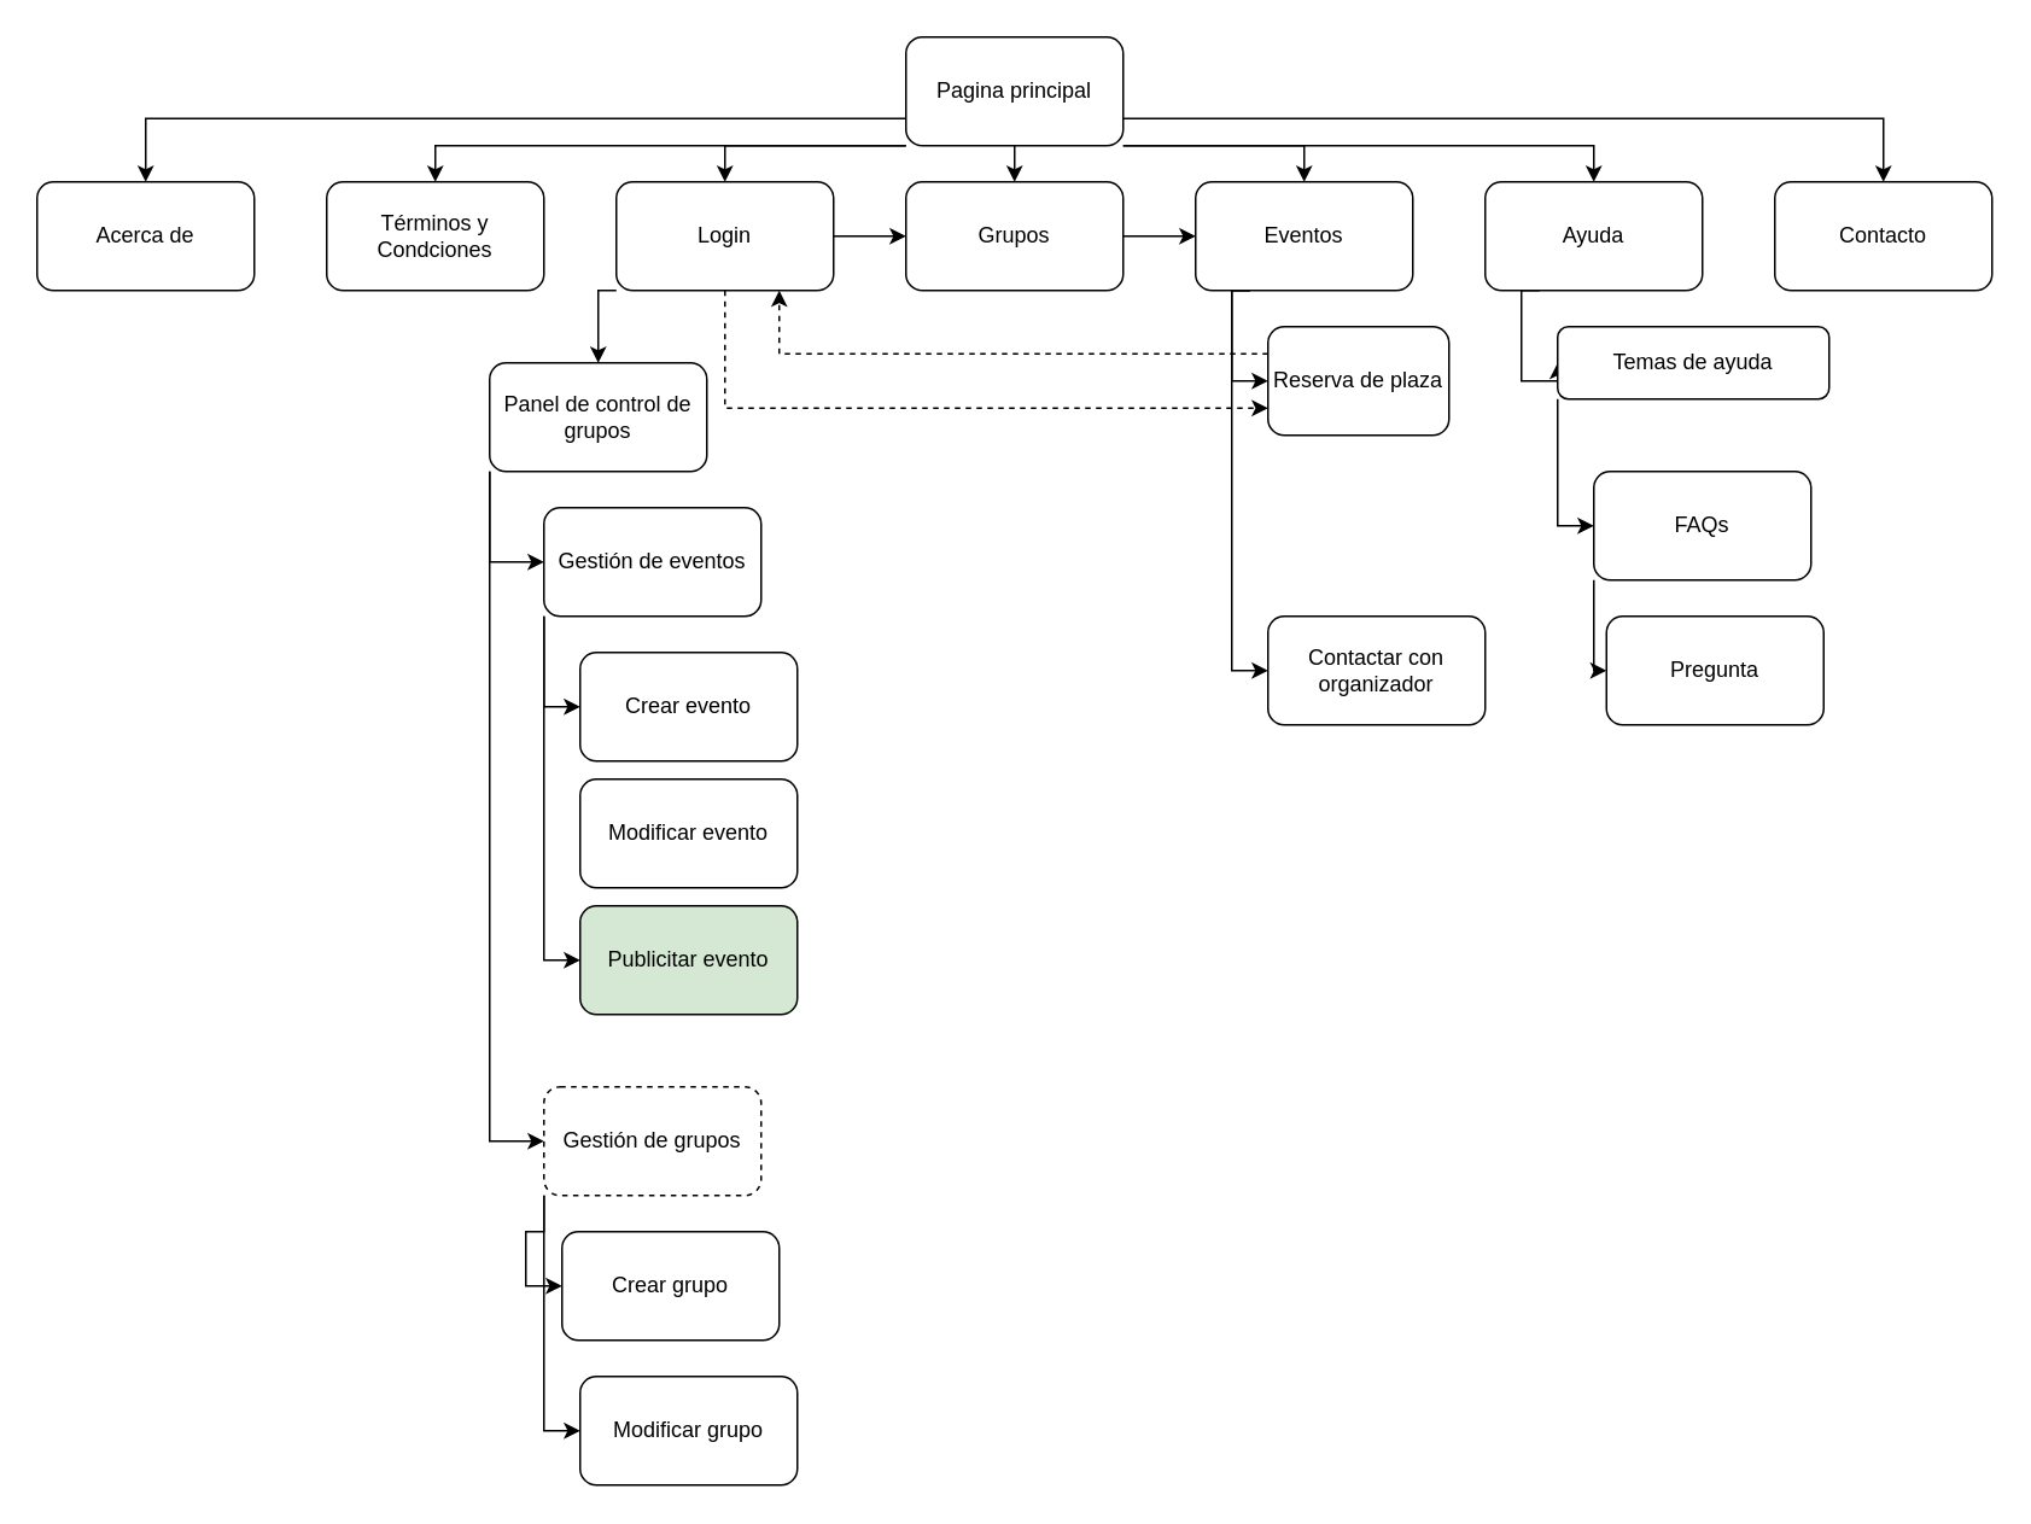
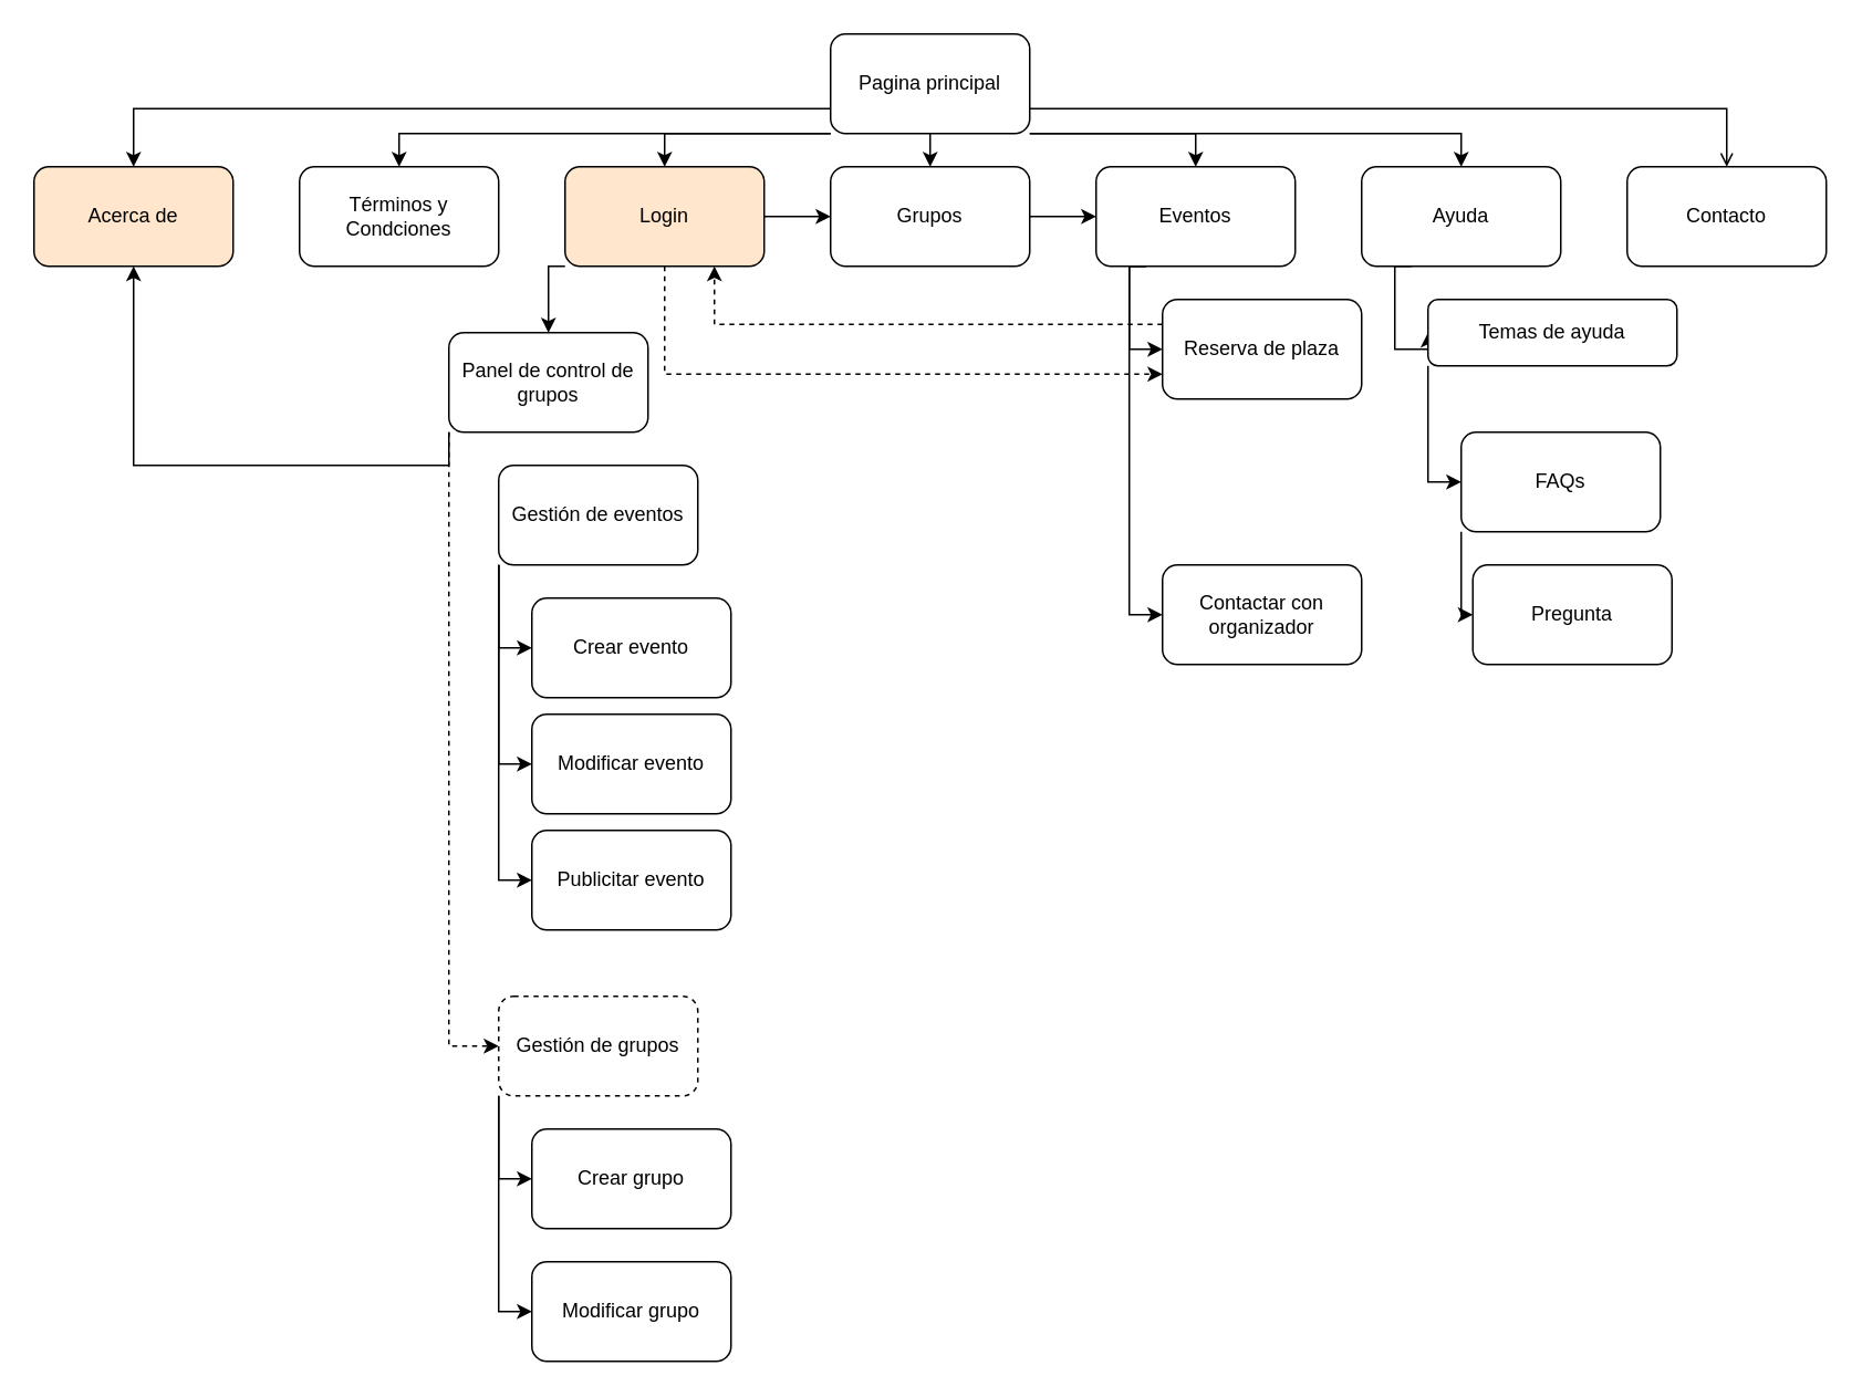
- <mxCell id="6" style="edgeStyle=orthogonalEdgeStyle;rounded=0;orthogonalLoop=1;jettySize=auto;html=1;exitX=1;exitY=0.75;exitDx=0;exitDy=0;" edge="1" parent="1" source="9" target="22"><mxGeometry relative="1" as="geometry" /></mxCell>
+ <mxCell id="6" style="edgeStyle=orthogonalEdgeStyle;rounded=0;orthogonalLoop=1;jettySize=auto;html=1;exitX=1;exitY=0.75;exitDx=0;exitDy=0;endArrow=open;" edge="1" parent="1" source="9" target="22"><mxGeometry relative="1" as="geometry" /></mxCell>
- <mxCell id="23" value="Acerca de" style="rounded=1;whiteSpace=wrap;html=1;" vertex="1" parent="1"><mxGeometry x="20" y="100" width="120" height="60" as="geometry" /></mxCell>
+ <mxCell id="23" value="Acerca de" style="rounded=1;whiteSpace=wrap;html=1;fillColor=#ffe6cc;" vertex="1" parent="1"><mxGeometry x="20" y="100" width="120" height="60" as="geometry" /></mxCell>
- <mxCell id="14" value="Login" style="rounded=1;whiteSpace=wrap;html=1;" vertex="1" parent="1"><mxGeometry x="340" y="100" width="120" height="60" as="geometry" /></mxCell>
+ <mxCell id="14" value="Login" style="rounded=1;whiteSpace=wrap;html=1;fillColor=#ffe6cc;" vertex="1" parent="1"><mxGeometry x="340" y="100" width="120" height="60" as="geometry" /></mxCell>
- <mxCell id="25" value="Reserva de plaza" style="rounded=1;whiteSpace=wrap;html=1;" vertex="1" parent="1"><mxGeometry x="700" y="180" width="100" height="60" as="geometry" /></mxCell>
+ <mxCell id="25" value="Reserva de plaza" style="rounded=1;whiteSpace=wrap;html=1;" vertex="1" parent="1"><mxGeometry x="700" y="180" width="120" height="60" as="geometry" /></mxCell>
- <mxCell id="28" style="edgeStyle=orthogonalEdgeStyle;rounded=0;orthogonalLoop=1;jettySize=auto;html=1;exitX=0;exitY=1;exitDx=0;exitDy=0;entryX=0;entryY=0.5;entryDx=0;entryDy=0;" edge="1" parent="1" source="29" target="33"><mxGeometry relative="1" as="geometry" /></mxCell>
+ <mxCell id="28" style="edgeStyle=orthogonalEdgeStyle;rounded=0;orthogonalLoop=1;jettySize=auto;html=1;exitX=0;exitY=1;exitDx=0;exitDy=0;" edge="1" parent="1" source="29" target="23"><mxGeometry relative="1" as="geometry" /></mxCell>
+ <mxCell id="31" style="edgeStyle=orthogonalEdgeStyle;rounded=0;orthogonalLoop=1;jettySize=auto;html=1;exitX=0;exitY=1;exitDx=0;exitDy=0;entryX=0;entryY=0.5;entryDx=0;entryDy=0;" edge="1" parent="1" source="33" target="35"><mxGeometry relative="1" as="geometry" /></mxCell>
- <mxCell id="27" style="edgeStyle=orthogonalEdgeStyle;rounded=0;orthogonalLoop=1;jettySize=auto;html=1;exitX=0;exitY=1;exitDx=0;exitDy=0;entryX=0;entryY=0.5;entryDx=0;entryDy=0;" edge="1" parent="1" source="29" target="39"><mxGeometry relative="1" as="geometry" /></mxCell>
+ <mxCell id="27" style="edgeStyle=orthogonalEdgeStyle;rounded=0;orthogonalLoop=1;jettySize=auto;html=1;exitX=0;exitY=1;exitDx=0;exitDy=0;entryX=0;entryY=0.5;entryDx=0;entryDy=0;dashed=1;" edge="1" parent="1" source="29" target="39"><mxGeometry relative="1" as="geometry" /></mxCell>
- <mxCell id="36" value="Publicitar evento" style="rounded=1;whiteSpace=wrap;html=1;fillColor=#d5e8d4;" vertex="1" parent="1"><mxGeometry x="320" y="500" width="120" height="60" as="geometry" /></mxCell>
+ <mxCell id="36" value="Publicitar evento" style="rounded=1;whiteSpace=wrap;html=1;" vertex="1" parent="1"><mxGeometry x="320" y="500" width="120" height="60" as="geometry" /></mxCell>
- <mxCell id="40" value="Crear grupo" style="rounded=1;whiteSpace=wrap;html=1;" vertex="1" parent="1"><mxGeometry x="310" y="680" width="120" height="60" as="geometry" /></mxCell>
+ <mxCell id="40" value="Crear grupo" style="rounded=1;whiteSpace=wrap;html=1;" vertex="1" parent="1"><mxGeometry x="320" y="680" width="120" height="60" as="geometry" /></mxCell>
